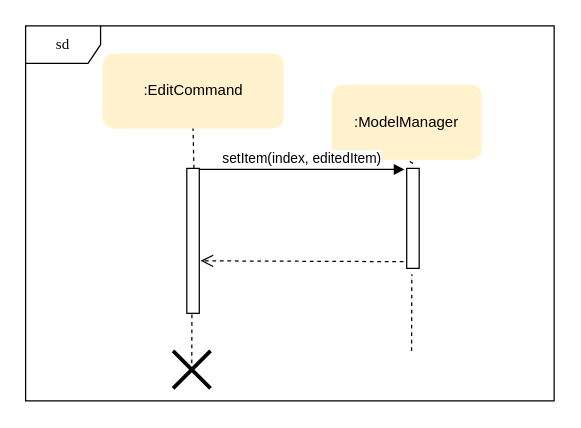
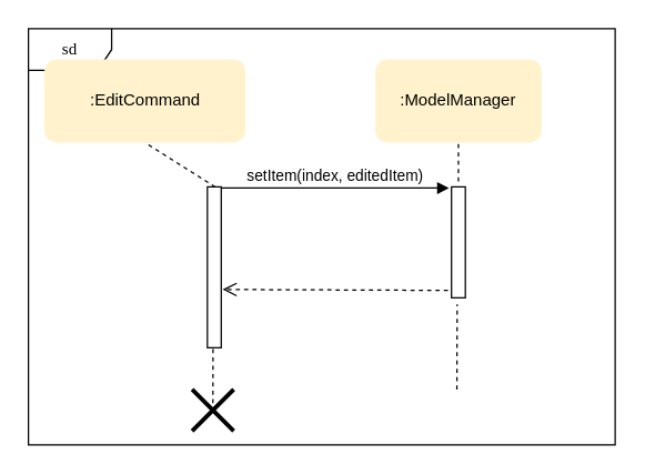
- <mxCell id="3" value=":EditCommand" style="rounded=1;whiteSpace=wrap;html=1;fillColor=#fff2cc;strokeColor=none;" vertex="1" parent="1"><mxGeometry x="81.5" y="42" width="145" height="60" as="geometry" /></mxCell>
+ <mxCell id="3" value=":EditCommand" style="rounded=1;whiteSpace=wrap;html=1;fillColor=#fff2cc;strokeColor=none;" vertex="1" parent="1"><mxGeometry x="31.5" y="42" width="145" height="60" as="geometry" /></mxCell>
- <mxCell id="4" value=":ModelManager" style="rounded=1;whiteSpace=wrap;html=1;fillColor=#fff2cc;strokeColor=none;" vertex="1" parent="1"><mxGeometry x="265" y="67" width="120" height="60" as="geometry" /></mxCell>
+ <mxCell id="4" value=":ModelManager" style="rounded=1;whiteSpace=wrap;html=1;fillColor=#fff2cc;strokeColor=none;" vertex="1" parent="1"><mxGeometry x="270" y="42" width="120" height="60" as="geometry" /></mxCell>
